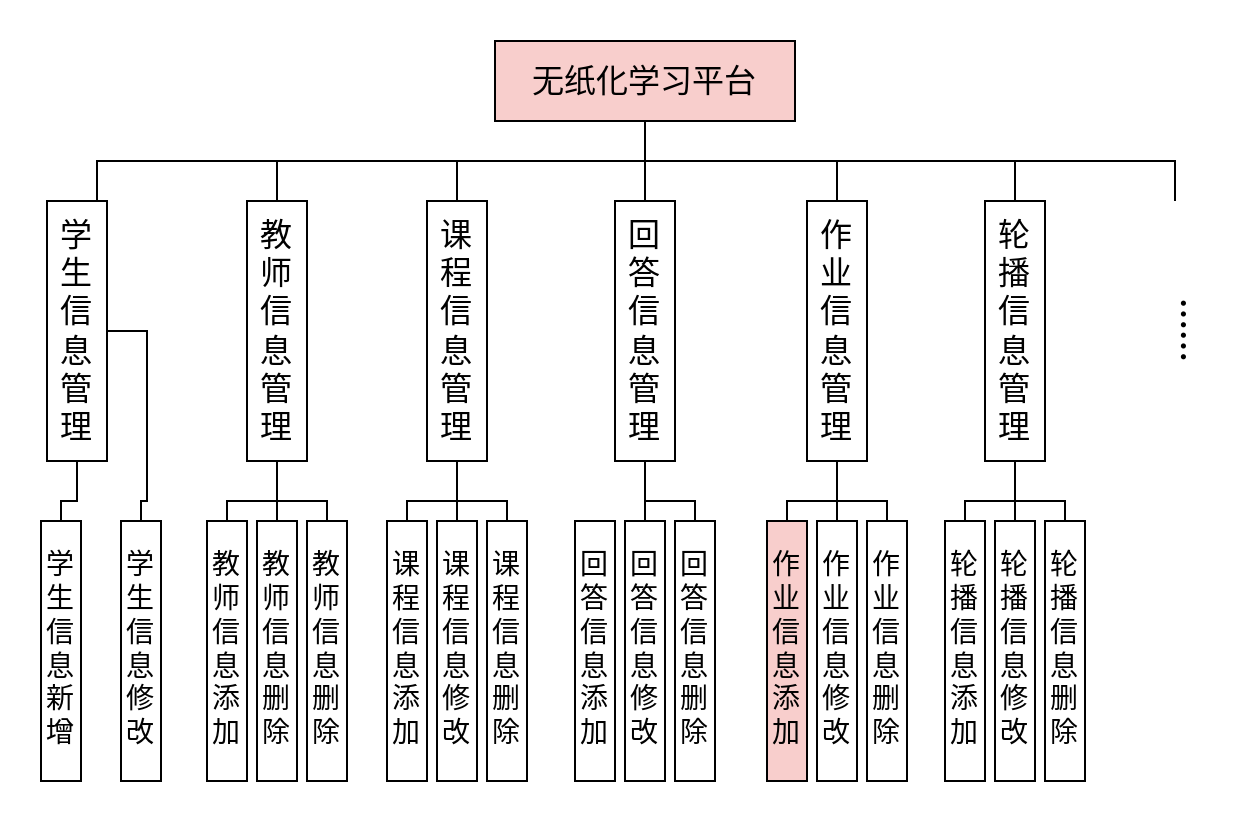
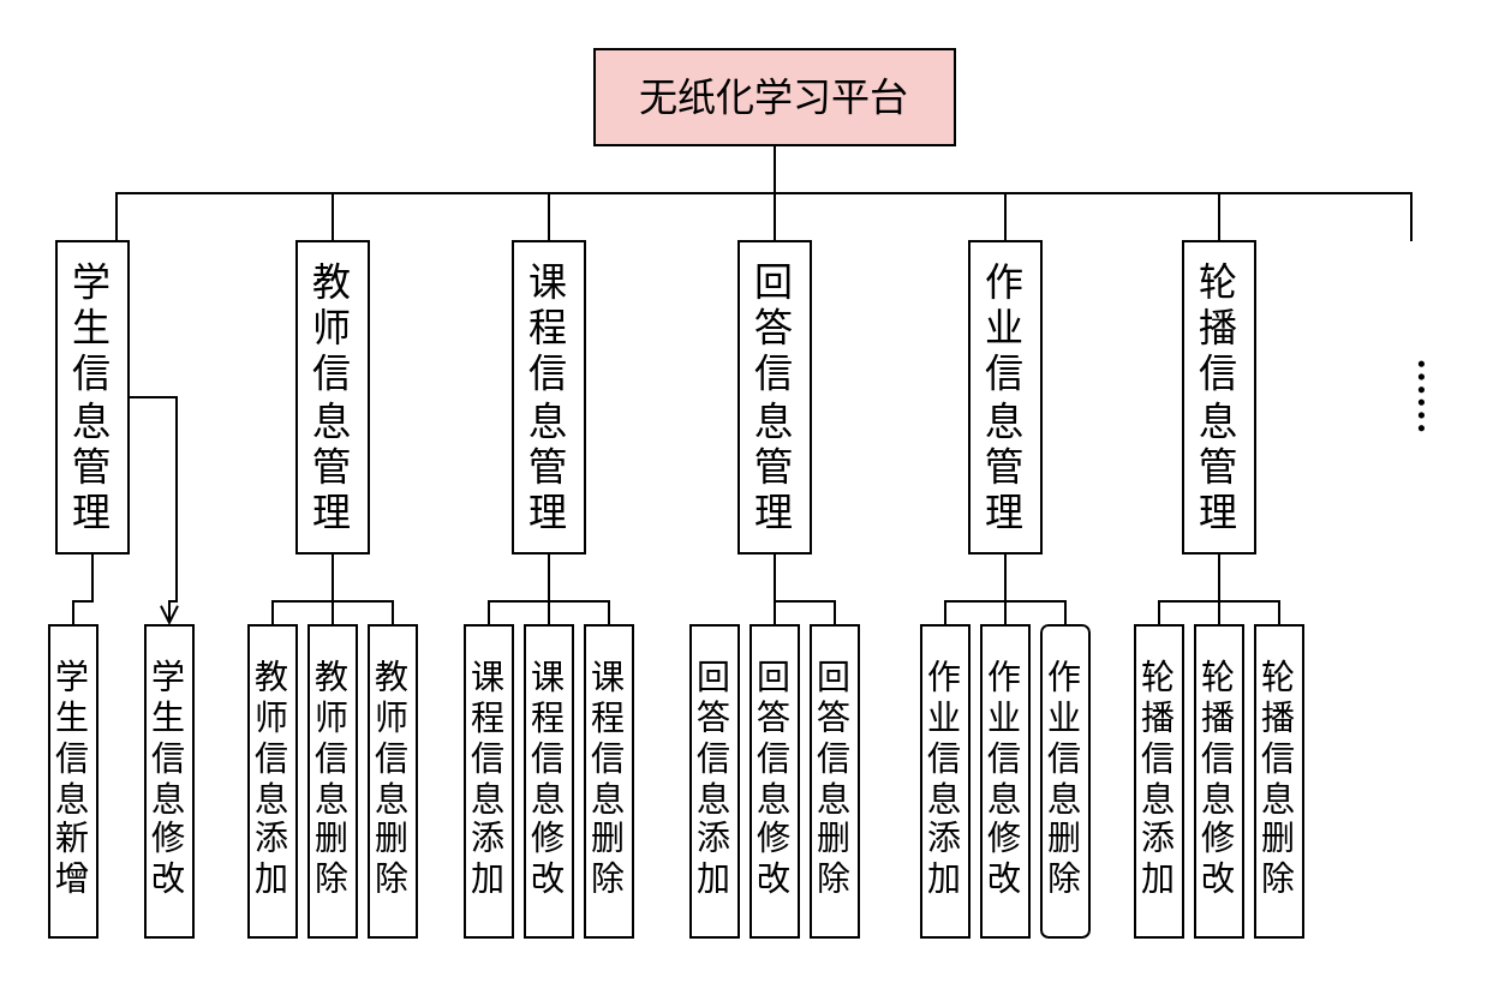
- <mxCell id="11" style="edgeStyle=orthogonalEdgeStyle;rounded=0;orthogonalLoop=1;jettySize=auto;html=1;entryX=0.5;entryY=0;entryDx=0;entryDy=0;fontSize=14;endArrow=none;endFill=0;fontFamily=宋体;" edge="1" parent="1" source="12" target="34"><mxGeometry relative="1" as="geometry" /></mxCell>
+ <mxCell id="11" style="edgeStyle=orthogonalEdgeStyle;rounded=0;orthogonalLoop=1;jettySize=auto;html=1;entryX=0.5;entryY=0;entryDx=0;entryDy=0;fontSize=14;endArrow=open;endFill=0;fontFamily=宋体;" edge="1" parent="1" source="12" target="34"><mxGeometry relative="1" as="geometry" /></mxCell>
- <mxCell id="44" value="作业信息添加" style="rounded=0;whiteSpace=wrap;html=1;glass=0;sketch=0;fontSize=14;fontFamily=宋体;fillColor=#f8cecc;" vertex="1" parent="1"><mxGeometry x="383" y="260" width="20" height="130" as="geometry" /></mxCell>
+ <mxCell id="44" value="作业信息添加" style="rounded=0;whiteSpace=wrap;html=1;glass=0;sketch=0;fontSize=14;fontFamily=宋体;" vertex="1" parent="1"><mxGeometry x="383" y="260" width="20" height="130" as="geometry" /></mxCell>
- <mxCell id="46" value="作业信息删除" style="rounded=0;whiteSpace=wrap;html=1;glass=0;sketch=0;fontSize=14;fontFamily=宋体;" vertex="1" parent="1"><mxGeometry x="433" y="260" width="20" height="130" as="geometry" /></mxCell>
+ <mxCell id="46" value="作业信息删除" style="whiteSpace=wrap;html=1;glass=0;sketch=0;fontSize=14;fontFamily=宋体;rounded=1;" vertex="1" parent="1"><mxGeometry x="433" y="260" width="20" height="130" as="geometry" /></mxCell>
